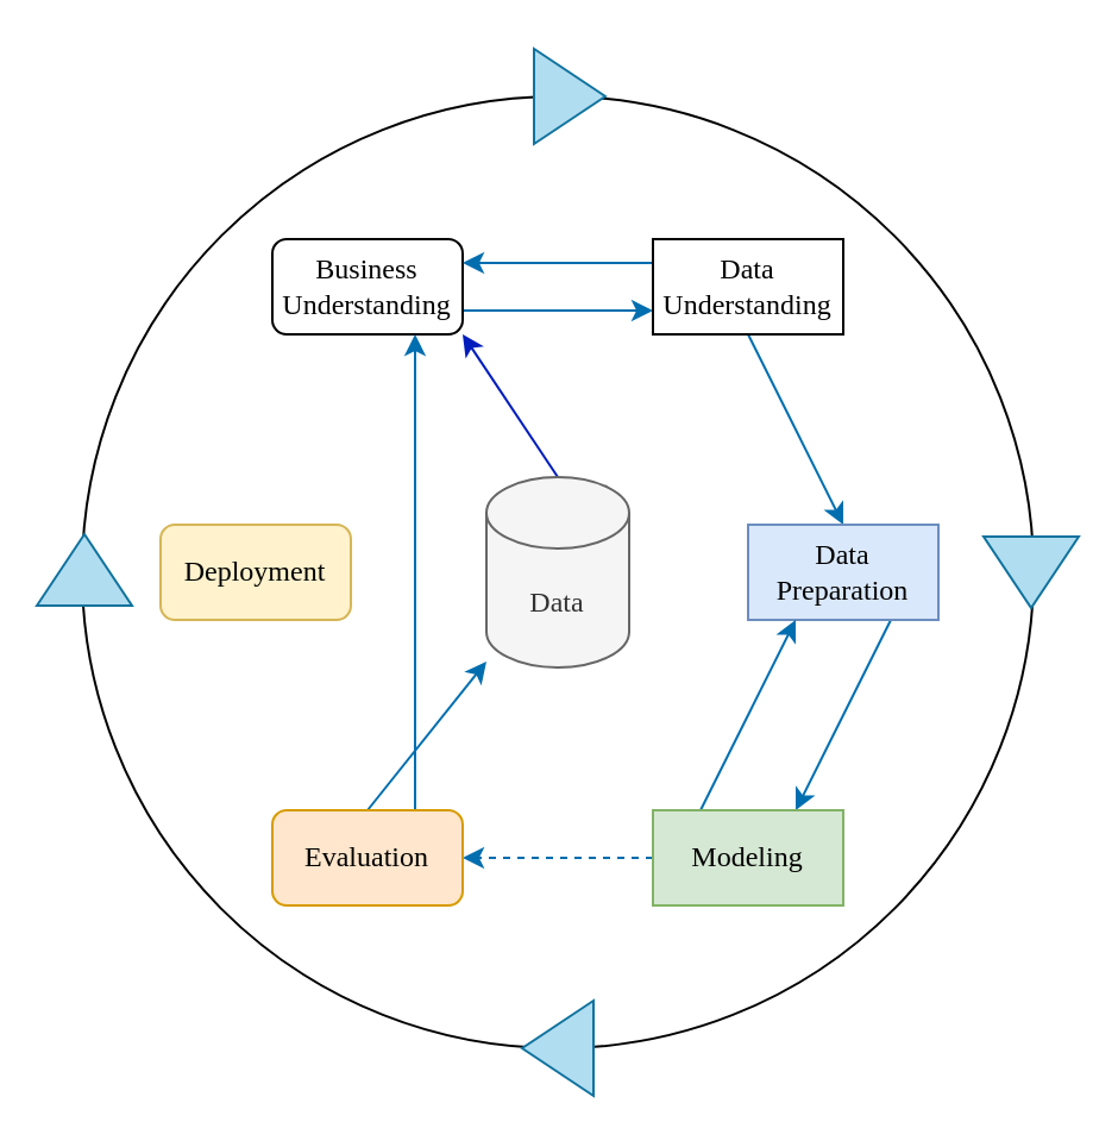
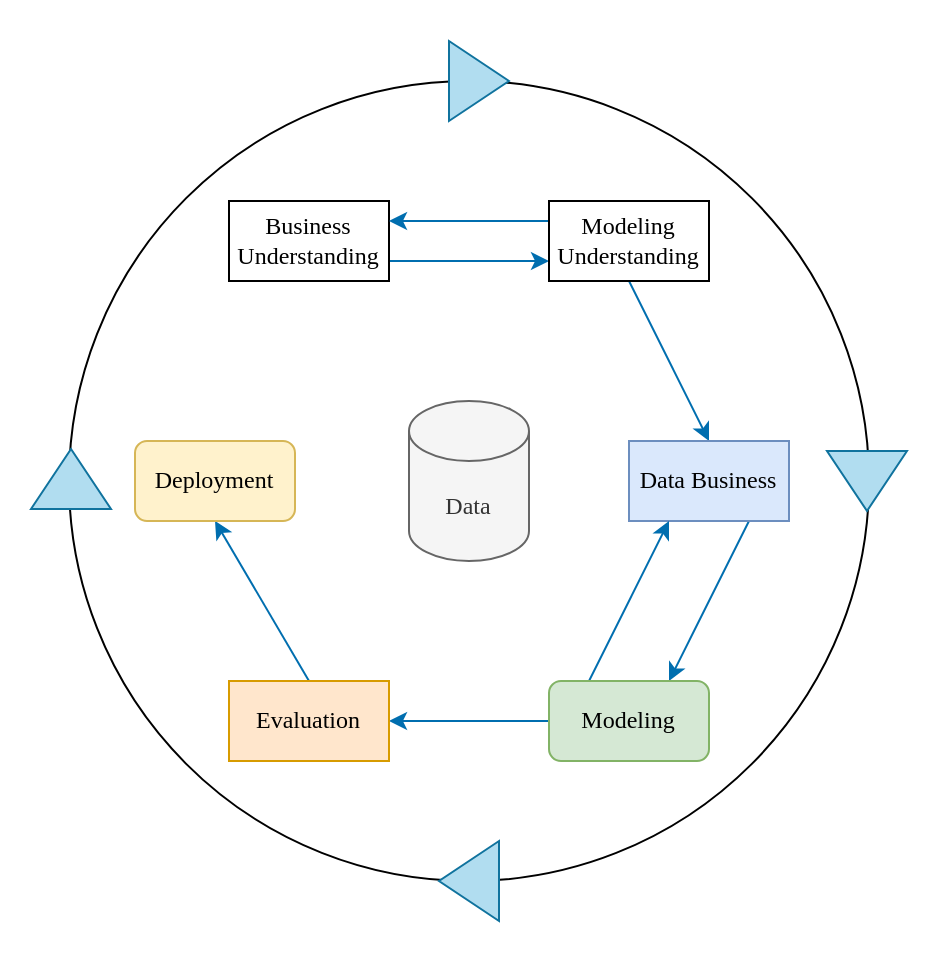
- <mxCell id="6" value="Business Understanding" style="whiteSpace=wrap;html=1;fontFamily=IBM Plex Sans;fontSource=https%3A%2F%2Ffonts.googleapis.com%2Fcss%3Ffamily%3DIBM%2BPlex%2BSans;rounded=1;" parent="1" vertex="1"><mxGeometry x="114" y="100" width="80" height="40" as="geometry" /></mxCell>
+ <mxCell id="6" value="Business Understanding" style="rounded=0;whiteSpace=wrap;html=1;fontFamily=IBM Plex Sans;fontSource=https%3A%2F%2Ffonts.googleapis.com%2Fcss%3Ffamily%3DIBM%2BPlex%2BSans;" parent="1" vertex="1"><mxGeometry x="114" y="100" width="80" height="40" as="geometry" /></mxCell>
- <mxCell id="9" value="Data Understanding" style="rounded=0;whiteSpace=wrap;html=1;fontFamily=IBM Plex Sans;fontSource=https%3A%2F%2Ffonts.googleapis.com%2Fcss%3Ffamily%3DIBM%2BPlex%2BSans;" parent="1" vertex="1"><mxGeometry x="274" y="100" width="80" height="40" as="geometry" /></mxCell>
+ <mxCell id="9" value="Modeling Understanding" style="rounded=0;whiteSpace=wrap;html=1;fontFamily=IBM Plex Sans;fontSource=https%3A%2F%2Ffonts.googleapis.com%2Fcss%3Ffamily%3DIBM%2BPlex%2BSans;" parent="1" vertex="1"><mxGeometry x="274" y="100" width="80" height="40" as="geometry" /></mxCell>
- <mxCell id="3" style="edgeStyle=none;rounded=0;orthogonalLoop=1;jettySize=auto;html=1;exitX=0.5;exitY=0;exitDx=0;exitDy=0;exitPerimeter=0;entryX=1;entryY=1;entryDx=0;entryDy=0;fontFamily=IBM Plex Sans;fontSource=https%3A%2F%2Ffonts.googleapis.com%2Fcss%3Ffamily%3DIBM%2BPlex%2BSans;fillColor=#0050ef;strokeColor=#001DBC;" parent="1" source="4" target="6" edge="1"><mxGeometry relative="1" as="geometry" /></mxCell>
- <mxCell id="16" style="edgeStyle=none;rounded=0;orthogonalLoop=1;jettySize=auto;html=1;exitX=0.75;exitY=0;exitDx=0;exitDy=0;entryX=0.75;entryY=1;entryDx=0;entryDy=0;fillColor=#1ba1e2;strokeColor=#006EAF;fontFamily=IBM Plex Sans;fontSource=https%3A%2F%2Ffonts.googleapis.com%2Fcss%3Ffamily%3DIBM%2BPlex%2BSans;" parent="1" source="17" target="6" edge="1"><mxGeometry relative="1" as="geometry" /></mxCell>
- <mxCell id="11" value="Data Preparation" style="rounded=0;whiteSpace=wrap;html=1;fillColor=#dae8fc;strokeColor=#6c8ebf;fontFamily=IBM Plex Sans;fontSource=https%3A%2F%2Ffonts.googleapis.com%2Fcss%3Ffamily%3DIBM%2BPlex%2BSans;" parent="1" vertex="1"><mxGeometry x="314" y="220" width="80" height="40" as="geometry" /></mxCell>
+ <mxCell id="11" value="Data Business" style="rounded=0;whiteSpace=wrap;html=1;fillColor=#dae8fc;strokeColor=#6c8ebf;fontFamily=IBM Plex Sans;fontSource=https%3A%2F%2Ffonts.googleapis.com%2Fcss%3Ffamily%3DIBM%2BPlex%2BSans;" parent="1" vertex="1"><mxGeometry x="314" y="220" width="80" height="40" as="geometry" /></mxCell>
- <mxCell id="15" style="edgeStyle=none;rounded=0;orthogonalLoop=1;jettySize=auto;html=1;exitX=0.5;exitY=0;exitDx=0;exitDy=0;fillColor=#1ba1e2;strokeColor=#006EAF;fontFamily=IBM Plex Sans;fontSource=https%3A%2F%2Ffonts.googleapis.com%2Fcss%3Ffamily%3DIBM%2BPlex%2BSans;" parent="1" source="17" target="4" edge="1"><mxGeometry relative="1" as="geometry" /></mxCell>
+ <mxCell id="15" style="edgeStyle=none;rounded=0;orthogonalLoop=1;jettySize=auto;html=1;exitX=0.5;exitY=0;exitDx=0;exitDy=0;entryX=0.5;entryY=1;entryDx=0;entryDy=0;fillColor=#1ba1e2;strokeColor=#006EAF;fontFamily=IBM Plex Sans;fontSource=https%3A%2F%2Ffonts.googleapis.com%2Fcss%3Ffamily%3DIBM%2BPlex%2BSans;" parent="1" source="17" target="18" edge="1"><mxGeometry relative="1" as="geometry" /></mxCell>
- <mxCell id="17" value="Evaluation" style="whiteSpace=wrap;html=1;fillColor=#ffe6cc;strokeColor=#d79b00;fontFamily=IBM Plex Sans;fontSource=https%3A%2F%2Ffonts.googleapis.com%2Fcss%3Ffamily%3DIBM%2BPlex%2BSans;rounded=1;" parent="1" vertex="1"><mxGeometry x="114" y="340" width="80" height="40" as="geometry" /></mxCell>
+ <mxCell id="17" value="Evaluation" style="rounded=0;whiteSpace=wrap;html=1;fillColor=#ffe6cc;strokeColor=#d79b00;fontFamily=IBM Plex Sans;fontSource=https%3A%2F%2Ffonts.googleapis.com%2Fcss%3Ffamily%3DIBM%2BPlex%2BSans;" parent="1" vertex="1"><mxGeometry x="114" y="340" width="80" height="40" as="geometry" /></mxCell>
- <mxCell id="13" style="edgeStyle=none;rounded=0;orthogonalLoop=1;jettySize=auto;html=1;exitX=0;exitY=0.5;exitDx=0;exitDy=0;entryX=1;entryY=0.5;entryDx=0;entryDy=0;fillColor=#1ba1e2;strokeColor=#006EAF;fontFamily=IBM Plex Sans;fontSource=https%3A%2F%2Ffonts.googleapis.com%2Fcss%3Ffamily%3DIBM%2BPlex%2BSans;dashed=1;" parent="1" source="14" target="17" edge="1"><mxGeometry relative="1" as="geometry" /></mxCell>
+ <mxCell id="13" style="edgeStyle=none;rounded=0;orthogonalLoop=1;jettySize=auto;html=1;exitX=0;exitY=0.5;exitDx=0;exitDy=0;entryX=1;entryY=0.5;entryDx=0;entryDy=0;fillColor=#1ba1e2;strokeColor=#006EAF;fontFamily=IBM Plex Sans;fontSource=https%3A%2F%2Ffonts.googleapis.com%2Fcss%3Ffamily%3DIBM%2BPlex%2BSans;" parent="1" source="14" target="17" edge="1"><mxGeometry relative="1" as="geometry" /></mxCell>
- <mxCell id="14" value="Modeling" style="rounded=0;whiteSpace=wrap;html=1;fillColor=#d5e8d4;strokeColor=#82b366;fontFamily=IBM Plex Sans;fontSource=https%3A%2F%2Ffonts.googleapis.com%2Fcss%3Ffamily%3DIBM%2BPlex%2BSans;" parent="1" vertex="1"><mxGeometry x="274" y="340" width="80" height="40" as="geometry" /></mxCell>
+ <mxCell id="14" value="Modeling" style="whiteSpace=wrap;html=1;fillColor=#d5e8d4;strokeColor=#82b366;fontFamily=IBM Plex Sans;fontSource=https%3A%2F%2Ffonts.googleapis.com%2Fcss%3Ffamily%3DIBM%2BPlex%2BSans;rounded=1;" parent="1" vertex="1"><mxGeometry x="274" y="340" width="80" height="40" as="geometry" /></mxCell>
